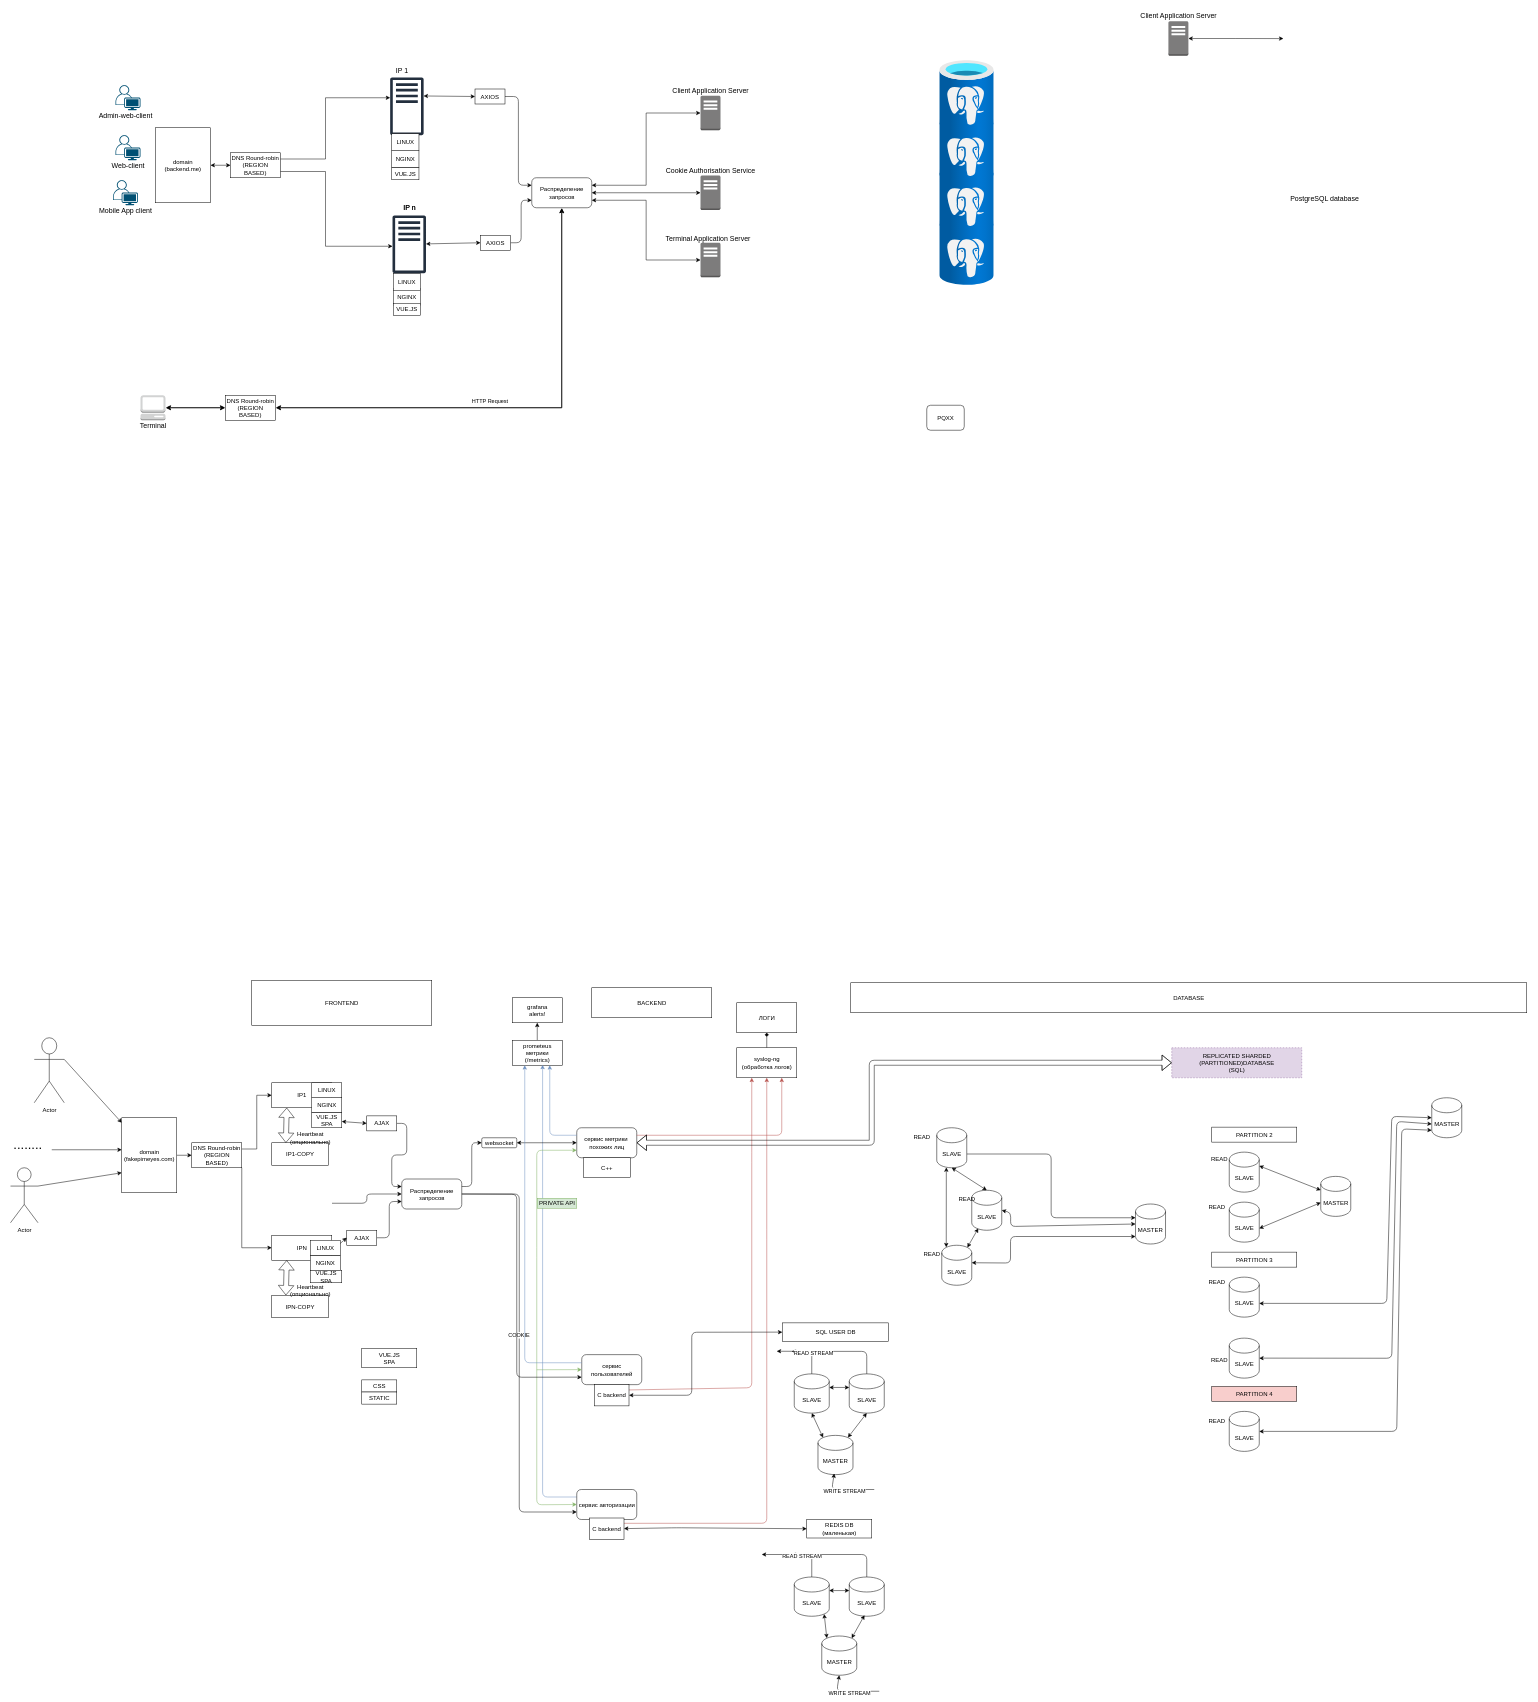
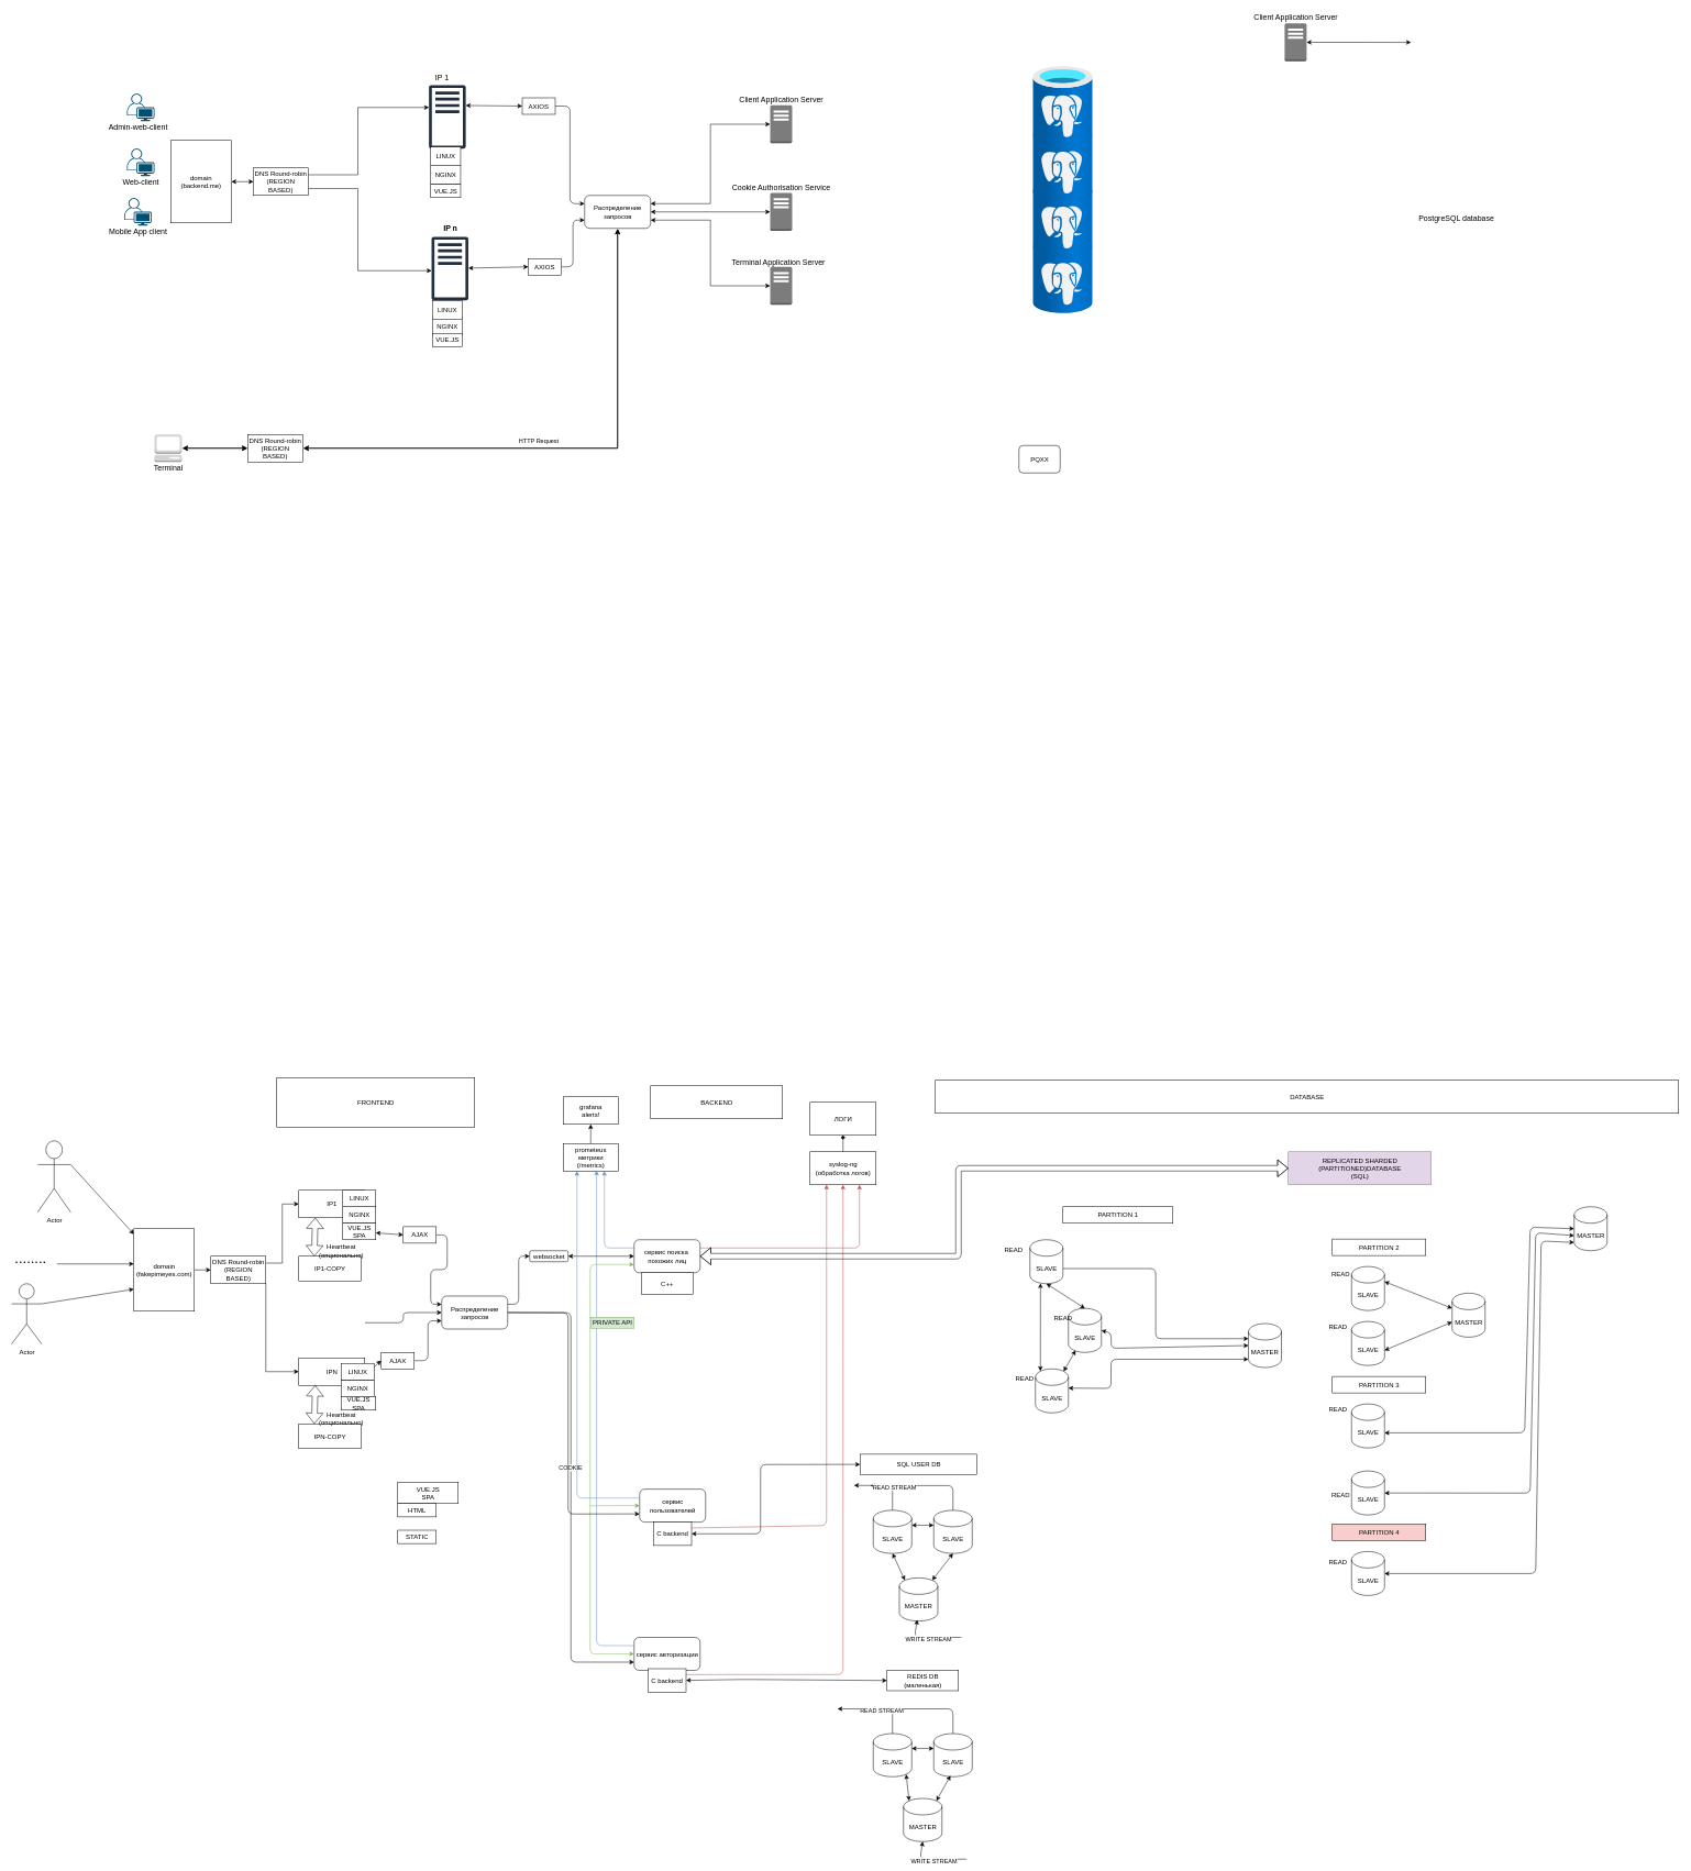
- <mxCell id="36" value="REPLICATED SHARDED (PARTITIONED)DATABASE&lt;br&gt;(SQL)" style="rounded=0;whiteSpace=wrap;html=1;fillColor=#e1d5e7;strokeColor=#9673a6;dashed=1;" vertex="1" parent="1"><mxGeometry x="2342.5" y="2095" width="260" height="60" as="geometry" /></mxCell>
+ <mxCell id="36" value="REPLICATED SHARDED (PARTITIONED)DATABASE&lt;br&gt;(SQL)" style="rounded=0;whiteSpace=wrap;html=1;fillColor=#e1d5e7;strokeColor=#9673a6;" vertex="1" parent="1"><mxGeometry x="2342.5" y="2095" width="260" height="60" as="geometry" /></mxCell>
+ <mxCell id="56" value="PARTITION 1" style="rounded=0;whiteSpace=wrap;html=1;" vertex="1" parent="1"><mxGeometry x="1932.5" y="2195" width="200" height="30" as="geometry" /></mxCell>
- <mxCell id="99" value="сервис метрики&amp;nbsp;&lt;br&gt;похожих лиц" style="rounded=1;whiteSpace=wrap;html=1;" vertex="1" parent="1"><mxGeometry x="1152.5" y="2255" width="120" height="60" as="geometry" /></mxCell>
+ <mxCell id="99" value="сервис поиска&amp;nbsp;&lt;br&gt;похожих лиц" style="rounded=1;whiteSpace=wrap;html=1;" vertex="1" parent="1"><mxGeometry x="1152.5" y="2255" width="120" height="60" as="geometry" /></mxCell>
+ <mxCell id="96" value="HTML" style="rounded=0;whiteSpace=wrap;html=1;" vertex="1" parent="1"><mxGeometry x="722.5" y="2735" width="70" height="24.25" as="geometry" /></mxCell>
- <mxCell id="97" value="CSS" style="rounded=0;whiteSpace=wrap;html=1;" vertex="1" parent="1"><mxGeometry x="722.5" y="2759.25" width="70" height="24.25" as="geometry" /></mxCell>
